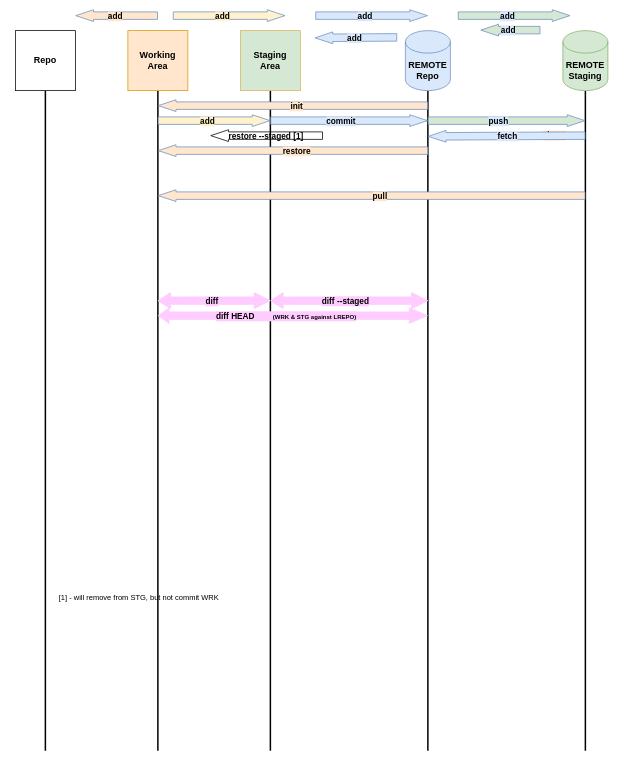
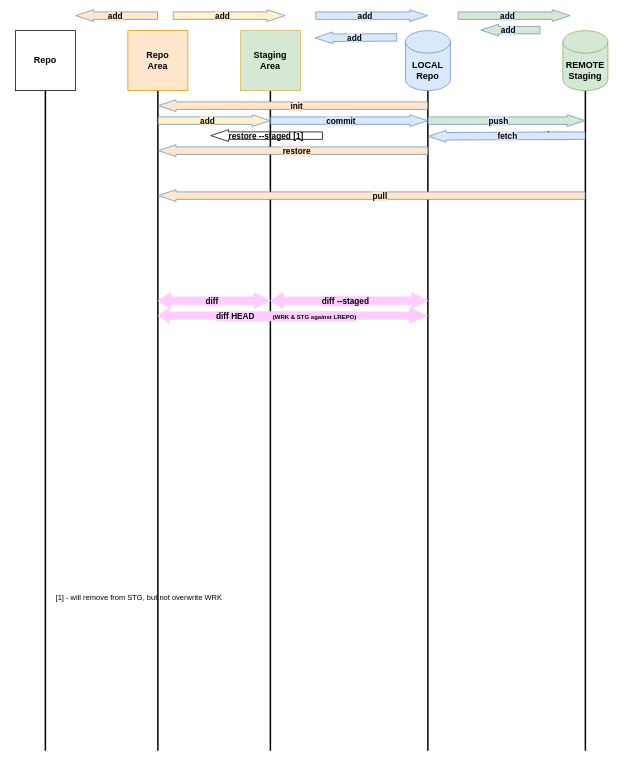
- <mxCell id="12" value="&lt;b&gt;Working&lt;br&gt;Area&lt;/b&gt;" style="whiteSpace=wrap;html=1;aspect=fixed;fillColor=#ffe6cc;strokeColor=#d79b00;" parent="1" vertex="1"><mxGeometry x="170" y="40" width="80" height="80" as="geometry" /></mxCell>
+ <mxCell id="12" value="&lt;b&gt;Repo&lt;br&gt;Area&lt;/b&gt;" style="whiteSpace=wrap;html=1;aspect=fixed;fillColor=#ffe6cc;strokeColor=#d79b00;" parent="1" vertex="1"><mxGeometry x="170" y="40" width="80" height="80" as="geometry" /></mxCell>
- <mxCell id="6" value="&lt;b&gt;REMOTE&lt;br&gt;Repo&lt;/b&gt;" style="shape=cylinder3;whiteSpace=wrap;html=1;boundedLbl=1;backgroundOutline=1;size=15;fillColor=#dae8fc;strokeColor=#6c8ebf;gradientColor=none;" parent="1" vertex="1"><mxGeometry x="540" y="40" width="60" height="80" as="geometry" /></mxCell>
+ <mxCell id="6" value="&lt;b&gt;LOCAL&lt;br&gt;Repo&lt;/b&gt;" style="shape=cylinder3;whiteSpace=wrap;html=1;boundedLbl=1;backgroundOutline=1;size=15;fillColor=#dae8fc;strokeColor=#6c8ebf;gradientColor=none;" parent="1" vertex="1"><mxGeometry x="540" y="40" width="60" height="80" as="geometry" /></mxCell>
- <mxCell id="46" value="&lt;font style=&quot;font-size: 10px;&quot;&gt;[1] - will remove from STG, but not commit WRK&lt;/font&gt;" style="text;html=1;strokeColor=none;fillColor=none;align=center;verticalAlign=middle;whiteSpace=wrap;rounded=0;" vertex="1" parent="1"><mxGeometry x="50" y="790" width="270" height="10" as="geometry" /></mxCell>
+ <mxCell id="46" value="&lt;font style=&quot;font-size: 10px;&quot;&gt;[1] - will remove from STG, but not overwrite WRK&lt;/font&gt;" style="text;html=1;strokeColor=none;fillColor=none;align=center;verticalAlign=middle;whiteSpace=wrap;rounded=0;" vertex="1" parent="1"><mxGeometry x="50" y="790" width="270" height="10" as="geometry" /></mxCell>
